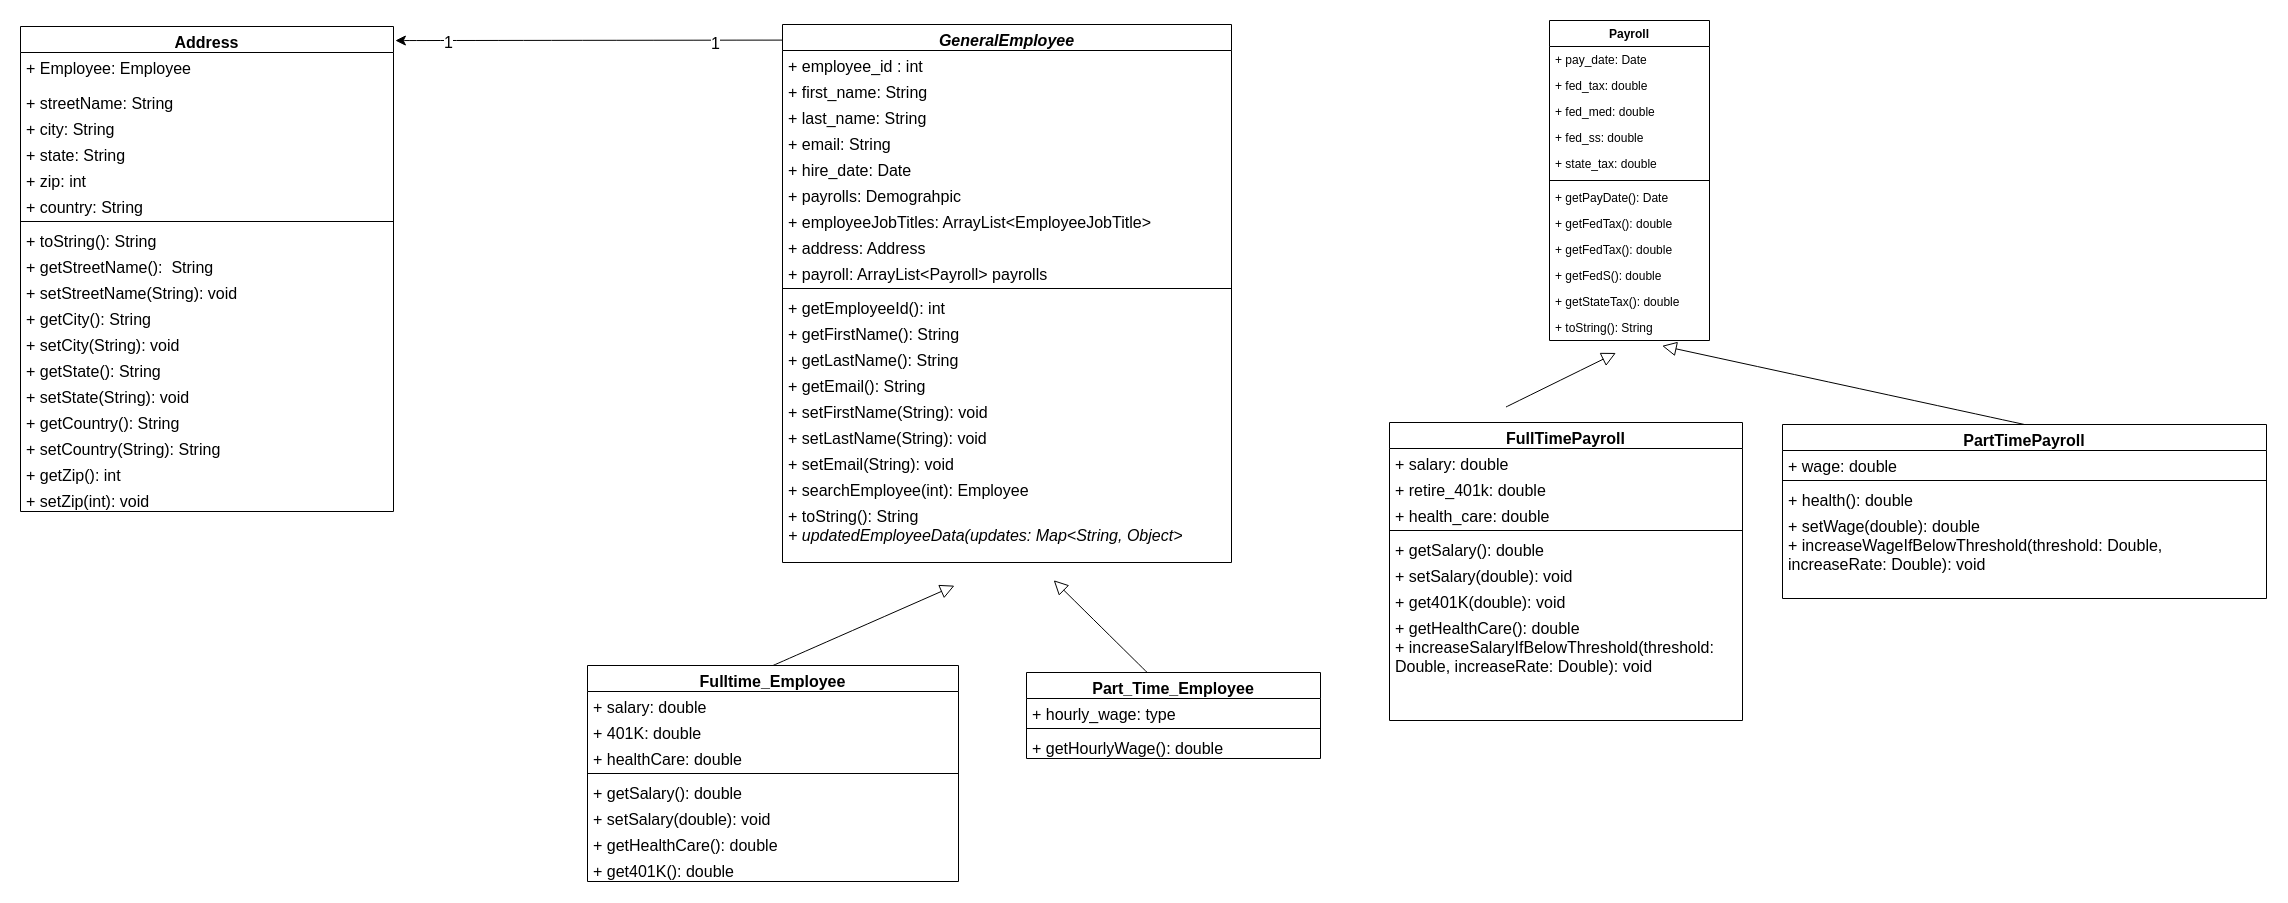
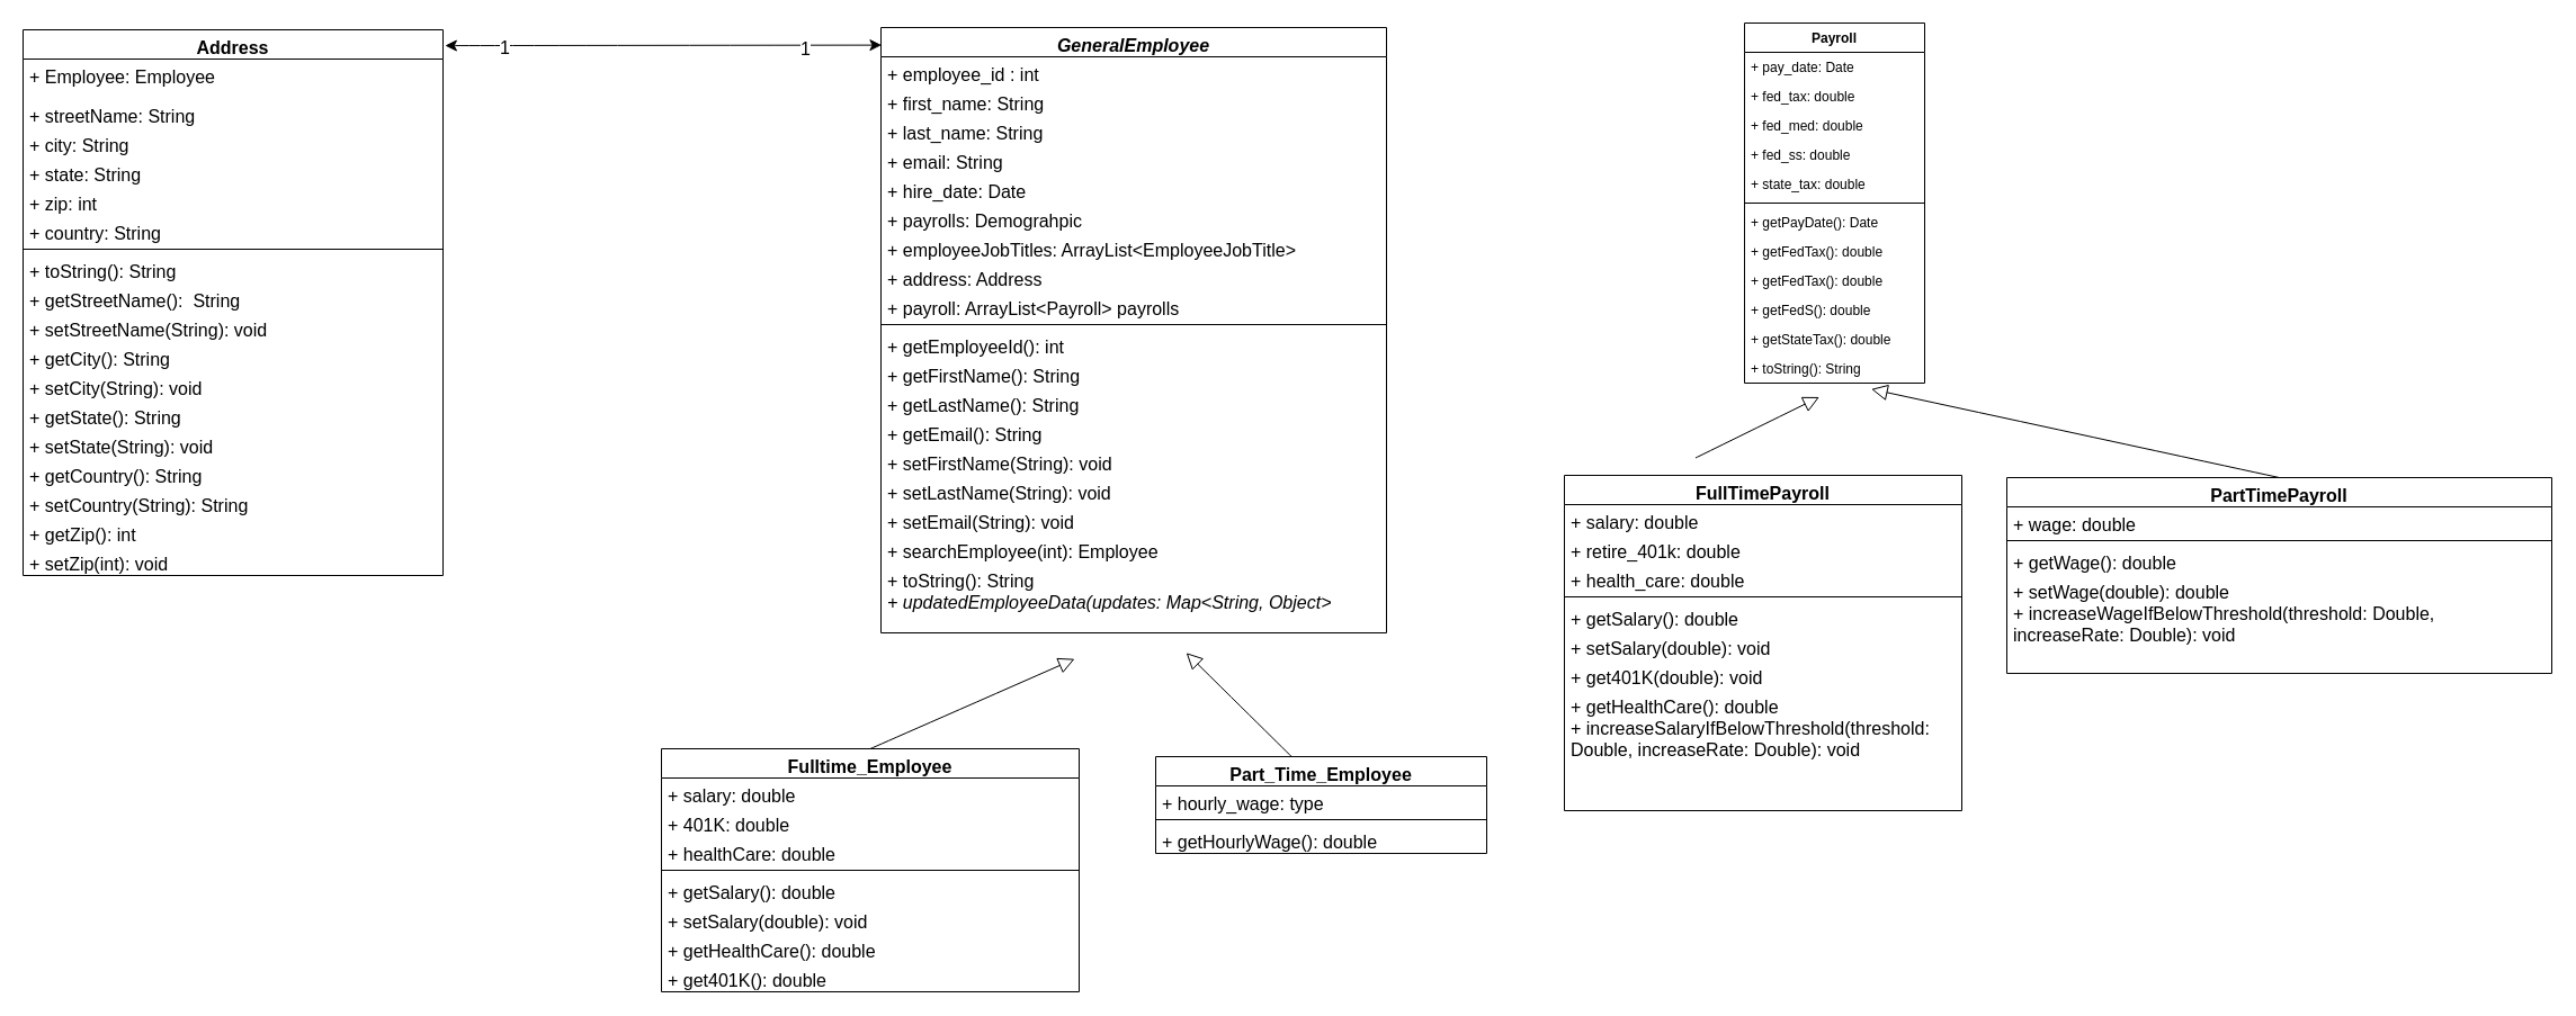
- <mxCell id="85" value="" style="endArrow=none;startArrow=classic;html=1;rounded=0;fontSize=12;startSize=8;endSize=8;curved=1;exitX=1.005;exitY=0.029;exitDx=0;exitDy=0;exitPerimeter=0;entryX=0.001;entryY=0.029;entryDx=0;entryDy=0;entryPerimeter=0;" parent="1" source="66" target="15" edge="1"><mxGeometry width="50" height="50" relative="1" as="geometry"><mxPoint x="418" y="-48" as="sourcePoint" /><mxPoint x="704" y="8" as="targetPoint" /></mxGeometry></mxCell>
+ <mxCell id="85" value="" style="endArrow=classic;startArrow=classic;html=1;rounded=0;fontSize=12;startSize=8;endSize=8;curved=1;exitX=1.005;exitY=0.029;exitDx=0;exitDy=0;exitPerimeter=0;entryX=0.001;entryY=0.029;entryDx=0;entryDy=0;entryPerimeter=0;" parent="1" source="66" target="15" edge="1"><mxGeometry width="50" height="50" relative="1" as="geometry"><mxPoint x="418" y="-48" as="sourcePoint" /><mxPoint x="704" y="8" as="targetPoint" /></mxGeometry></mxCell>
- <mxCell id="53" value="+ health(): double" style="text;strokeColor=none;fillColor=none;align=left;verticalAlign=top;spacingLeft=4;spacingRight=4;overflow=hidden;rotatable=0;points=[[0,0.5],[1,0.5]];portConstraint=eastwest;whiteSpace=wrap;html=1;fontSize=16;" parent="50" vertex="1"><mxGeometry y="60" width="484" height="26" as="geometry" /></mxCell>
+ <mxCell id="53" value="+ getWage(): double" style="text;strokeColor=none;fillColor=none;align=left;verticalAlign=top;spacingLeft=4;spacingRight=4;overflow=hidden;rotatable=0;points=[[0,0.5],[1,0.5]];portConstraint=eastwest;whiteSpace=wrap;html=1;fontSize=16;" parent="50" vertex="1"><mxGeometry y="60" width="484" height="26" as="geometry" /></mxCell>
